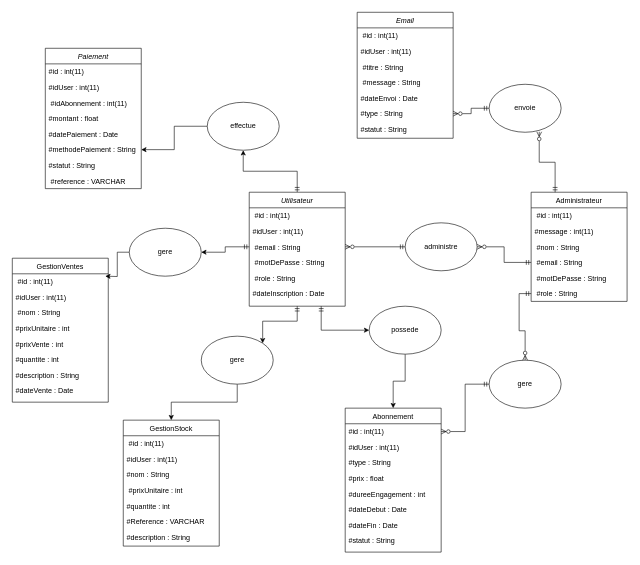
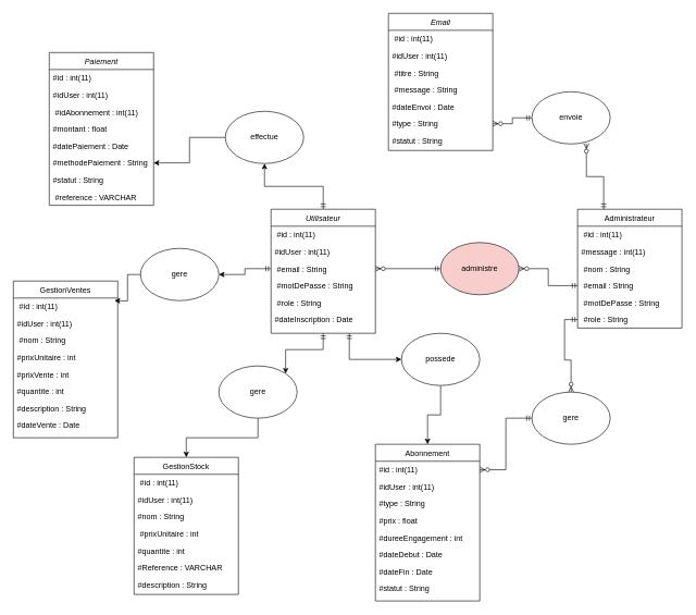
- <mxCell id="69" value="&lt;span style=&quot;font-size: 12px;&quot;&gt;administre&lt;/span&gt;" style="ellipse;whiteSpace=wrap;html=1;" vertex="1" parent="1"><mxGeometry x="675" y="371" width="120" height="80" as="geometry" /></mxCell>
+ <mxCell id="69" value="&lt;span style=&quot;font-size: 12px;&quot;&gt;administre&lt;/span&gt;" style="ellipse;whiteSpace=wrap;html=1;fillColor=#f8cecc;" vertex="1" parent="1"><mxGeometry x="675" y="371" width="120" height="80" as="geometry" /></mxCell>
